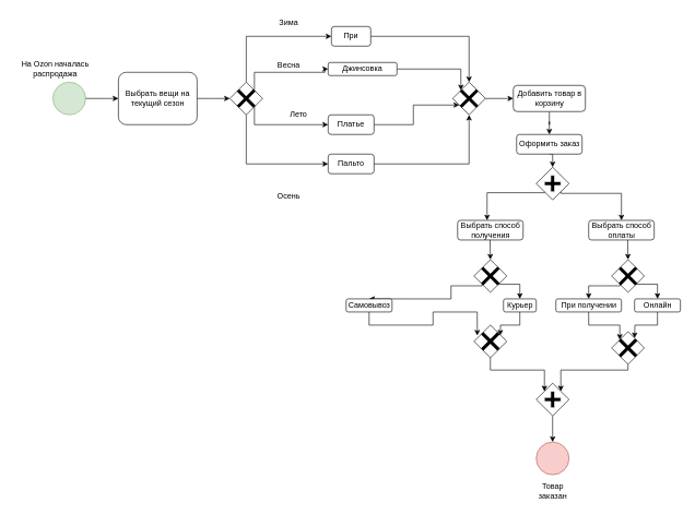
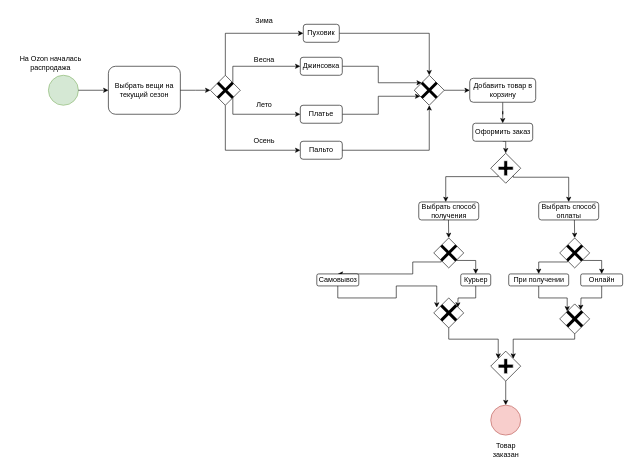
- <mxCell id="5" value="При" style="shape=ext;rounded=1;html=1;whiteSpace=wrap;" parent="1" vertex="1"><mxGeometry x="505" y="40" width="60" height="30" as="geometry" /></mxCell>
+ <mxCell id="5" value="Пуховик" style="shape=ext;rounded=1;html=1;whiteSpace=wrap;" parent="1" vertex="1"><mxGeometry x="505" y="40" width="60" height="30" as="geometry" /></mxCell>
- <mxCell id="17" value="Джинсовка" style="shape=ext;rounded=1;html=1;whiteSpace=wrap;" vertex="1" parent="1"><mxGeometry x="500" y="95" width="105" height="20" as="geometry" /></mxCell>
+ <mxCell id="17" value="Джинсовка" style="shape=ext;rounded=1;html=1;whiteSpace=wrap;" vertex="1" parent="1"><mxGeometry x="500" y="95" width="70" height="30" as="geometry" /></mxCell>
- <mxCell id="23" value="Лето" style="text;html=1;align=center;verticalAlign=middle;whiteSpace=wrap;rounded=0;" vertex="1" parent="1"><mxGeometry x="425" y="160" width="60" height="30" as="geometry" /></mxCell>
+ <mxCell id="23" value="Лето" style="text;html=1;align=center;verticalAlign=middle;whiteSpace=wrap;rounded=0;" vertex="1" parent="1"><mxGeometry x="410" y="160" width="60" height="30" as="geometry" /></mxCell>
- <mxCell id="24" value="Осень" style="text;html=1;align=center;verticalAlign=middle;whiteSpace=wrap;rounded=0;" vertex="1" parent="1"><mxGeometry x="410" y="285" width="60" height="30" as="geometry" /></mxCell>
+ <mxCell id="24" value="Осень" style="text;html=1;align=center;verticalAlign=middle;whiteSpace=wrap;rounded=0;" vertex="1" parent="1"><mxGeometry x="410" y="220" width="60" height="30" as="geometry" /></mxCell>
